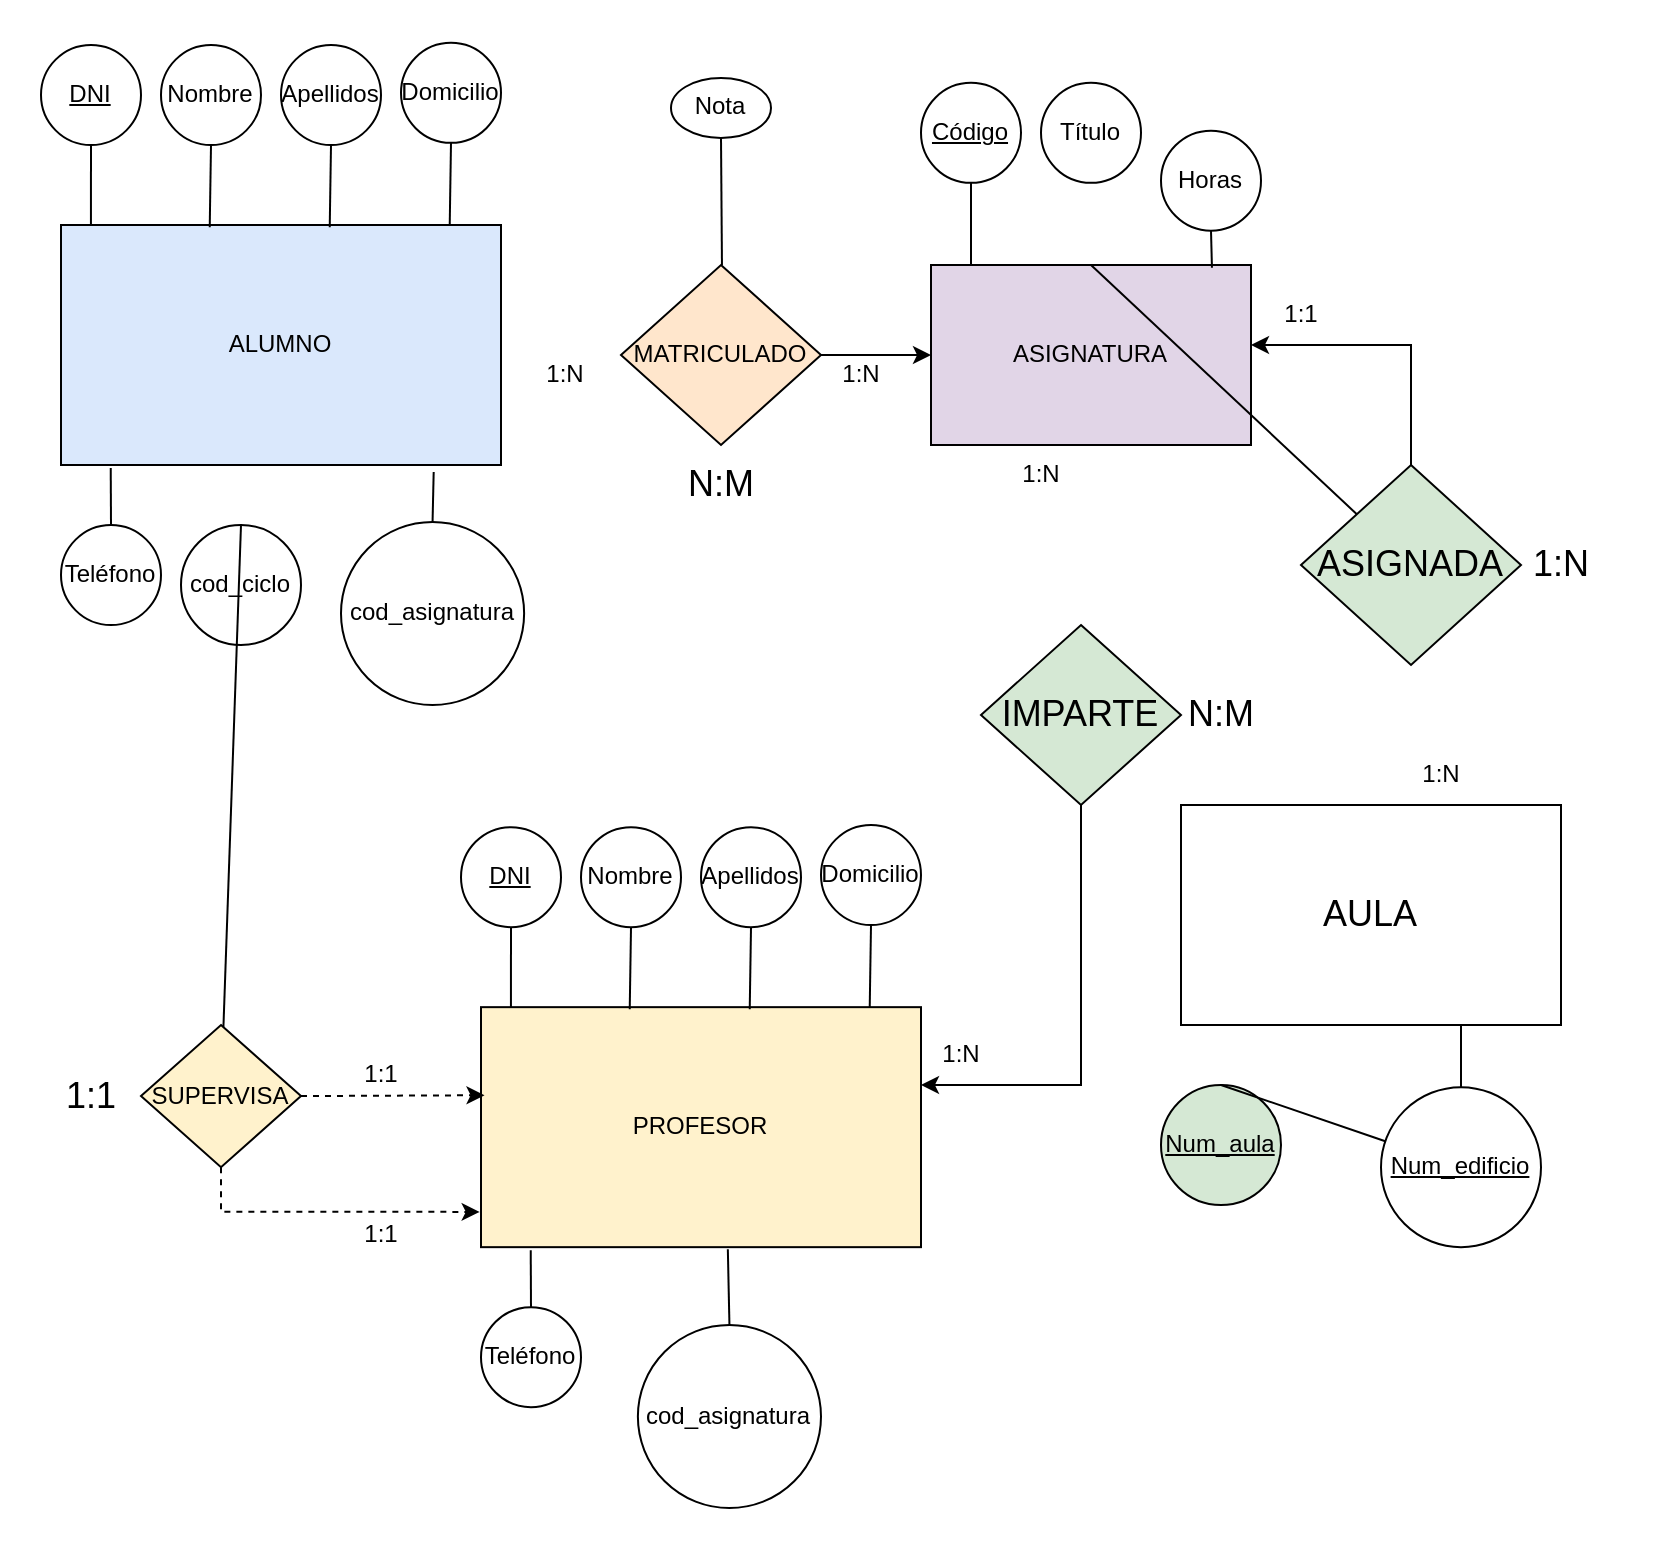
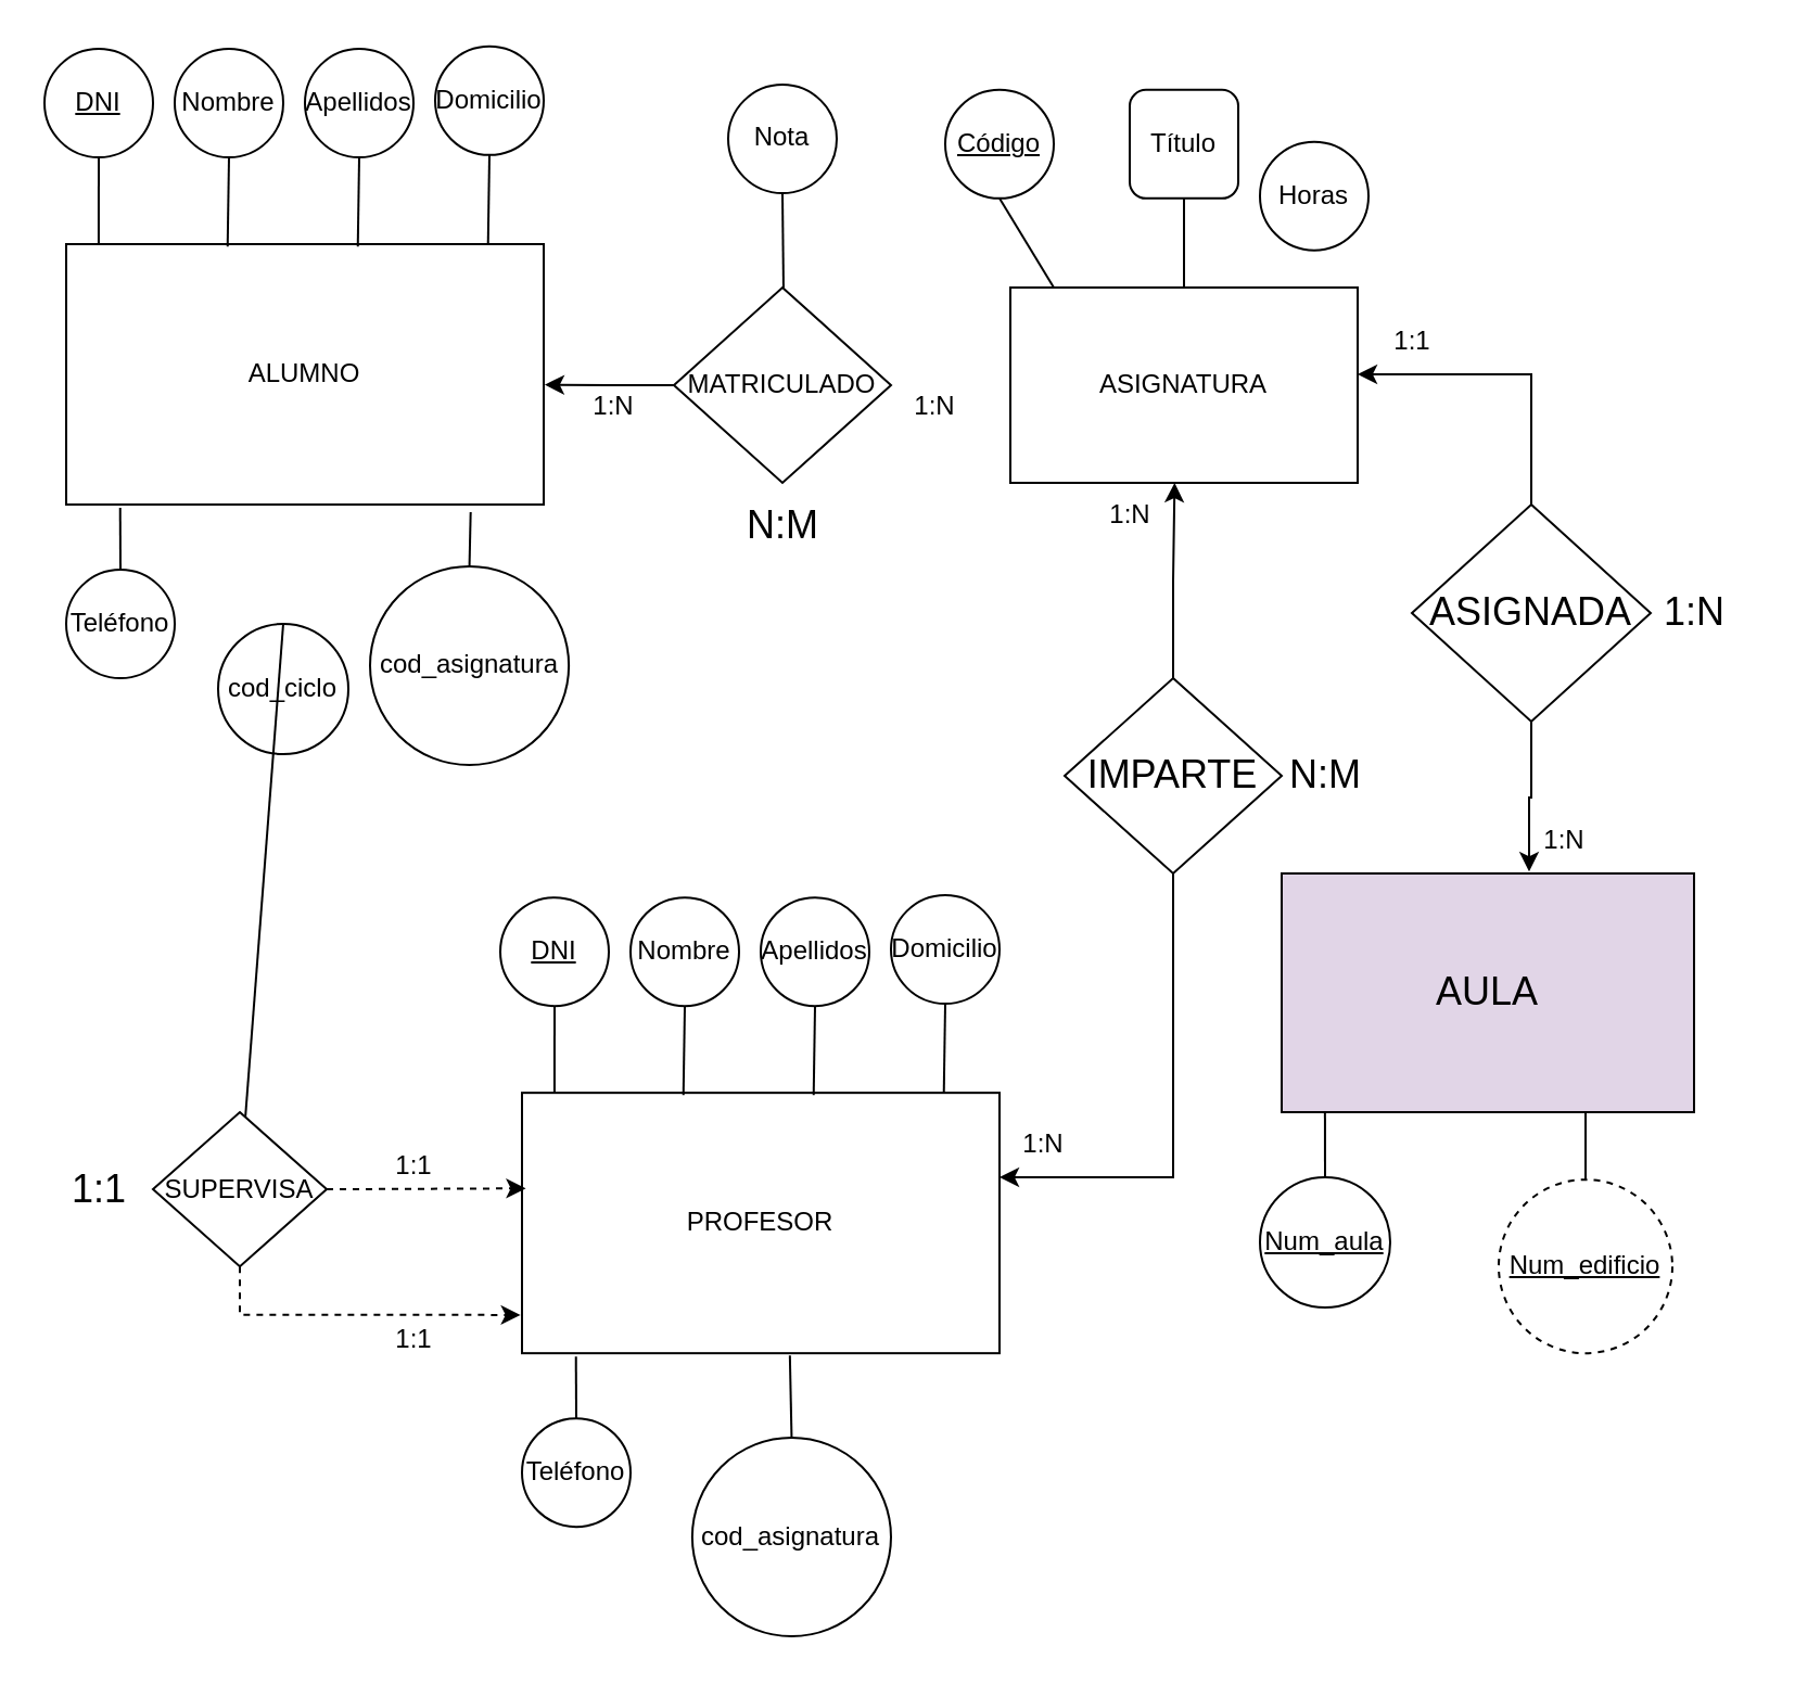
- <mxCell id="47" value="Nota" style="ellipse;whiteSpace=wrap;html=1;aspect=fixed;" vertex="1" parent="1"><mxGeometry x="335" y="38.49" width="50" height="30" as="geometry" /></mxCell>
+ <mxCell id="47" value="Nota" style="ellipse;whiteSpace=wrap;html=1;aspect=fixed;" vertex="1" parent="1"><mxGeometry x="335" y="38.49" width="50" height="50" as="geometry" /></mxCell>
- <mxCell id="35" value="&lt;u&gt;Código&lt;/u&gt;" style="ellipse;whiteSpace=wrap;html=1;aspect=fixed;" vertex="1" parent="1"><mxGeometry x="460" y="40.92" width="50" height="50" as="geometry" /></mxCell>
+ <mxCell id="35" value="&lt;u&gt;Código&lt;/u&gt;" style="ellipse;whiteSpace=wrap;html=1;aspect=fixed;" vertex="1" parent="1"><mxGeometry x="435" y="40.92" width="50" height="50" as="geometry" /></mxCell>
- <mxCell id="37" value="Título" style="ellipse;whiteSpace=wrap;html=1;aspect=fixed;" vertex="1" parent="1"><mxGeometry x="520" y="40.92" width="50" height="50" as="geometry" /></mxCell>
+ <mxCell id="37" value="Título" style="whiteSpace=wrap;html=1;aspect=fixed;rounded=1;" vertex="1" parent="1"><mxGeometry x="520" y="40.92" width="50" height="50" as="geometry" /></mxCell>
- <mxCell id="40" value="" style="endArrow=none;html=1;rounded=0;entryX=0.5;entryY=1;entryDx=0;entryDy=0;exitX=0.878;exitY=0.015;exitDx=0;exitDy=0;exitPerimeter=0;" edge="1" parent="1" target="39" source="34"><mxGeometry width="50" height="50" relative="1" as="geometry"><mxPoint x="604.36" y="130.92" as="sourcePoint" /><mxPoint x="650" y="99.84" as="targetPoint" /></mxGeometry></mxCell>
- <mxCell id="2" value="ALUMNO" style="rounded=0;whiteSpace=wrap;html=1;fillColor=#dae8fc;" vertex="1" parent="1"><mxGeometry x="30" y="112" width="220" height="120" as="geometry" /></mxCell>
+ <mxCell id="2" value="ALUMNO" style="rounded=0;whiteSpace=wrap;html=1;" vertex="1" parent="1"><mxGeometry x="30" y="112" width="220" height="120" as="geometry" /></mxCell>
+ <mxCell id="41" style="edgeStyle=orthogonalEdgeStyle;rounded=0;orthogonalLoop=1;jettySize=auto;html=1;exitX=0;exitY=0.5;exitDx=0;exitDy=0;entryX=1.002;entryY=0.54;entryDx=0;entryDy=0;entryPerimeter=0;" edge="1" parent="1" source="43" target="2"><mxGeometry relative="1" as="geometry" /></mxCell>
- <mxCell id="43" value="MATRICULADO" style="rhombus;whiteSpace=wrap;html=1;fillColor=#ffe6cc;" vertex="1" parent="1"><mxGeometry x="310" y="132" width="100" height="90" as="geometry" /></mxCell>
+ <mxCell id="43" value="MATRICULADO" style="rhombus;whiteSpace=wrap;html=1;" vertex="1" parent="1"><mxGeometry x="310" y="132" width="100" height="90" as="geometry" /></mxCell>
- <mxCell id="42" style="edgeStyle=orthogonalEdgeStyle;rounded=0;orthogonalLoop=1;jettySize=auto;html=1;entryX=0;entryY=0.5;entryDx=0;entryDy=0;" edge="1" parent="1" source="43" target="34"><mxGeometry relative="1" as="geometry" /></mxCell>
- <mxCell id="34" value="ASIGNATURA" style="rounded=0;whiteSpace=wrap;html=1;fillColor=#e1d5e7;" vertex="1" parent="1"><mxGeometry x="465" y="132" width="160" height="90" as="geometry" /></mxCell>
+ <mxCell id="34" value="ASIGNATURA" style="rounded=0;whiteSpace=wrap;html=1;" vertex="1" parent="1"><mxGeometry x="465" y="132" width="160" height="90" as="geometry" /></mxCell>
- <mxCell id="38" value="" style="endArrow=none;html=1;rounded=0;exitX=0.5;exitY=0;exitDx=0;exitDy=0;" edge="1" parent="1" target="63" source="34"><mxGeometry width="50" height="50" relative="1" as="geometry"><mxPoint x="544.36" y="132" as="sourcePoint" /><mxPoint x="590" y="100.92" as="targetPoint" /></mxGeometry></mxCell>
+ <mxCell id="38" value="" style="endArrow=none;html=1;rounded=0;entryX=0.5;entryY=1;entryDx=0;entryDy=0;exitX=0.5;exitY=0;exitDx=0;exitDy=0;" edge="1" parent="1" target="37" source="34"><mxGeometry width="50" height="50" relative="1" as="geometry"><mxPoint x="544.36" y="132" as="sourcePoint" /><mxPoint x="590" y="100.92" as="targetPoint" /></mxGeometry></mxCell>
+ <mxCell id="51" style="edgeStyle=orthogonalEdgeStyle;rounded=0;orthogonalLoop=1;jettySize=auto;html=1;exitX=0.5;exitY=0;exitDx=0;exitDy=0;entryX=0.473;entryY=1;entryDx=0;entryDy=0;entryPerimeter=0;fontSize=18;" edge="1" parent="1" source="52" target="34"><mxGeometry relative="1" as="geometry" /></mxCell>
- <mxCell id="63" value="ASIGNADA" style="rhombus;whiteSpace=wrap;html=1;fontSize=18;fillColor=#d5e8d4;" vertex="1" parent="1"><mxGeometry x="650" y="232" width="110" height="100" as="geometry" /></mxCell>
+ <mxCell id="63" value="ASIGNADA" style="rhombus;whiteSpace=wrap;html=1;fontSize=18;" vertex="1" parent="1"><mxGeometry x="650" y="232" width="110" height="100" as="geometry" /></mxCell>
- <mxCell id="13" value="cod_ciclo" style="ellipse;whiteSpace=wrap;html=1;aspect=fixed;" vertex="1" parent="1"><mxGeometry x="90" y="262" width="60" height="60" as="geometry" /></mxCell>
+ <mxCell id="13" value="cod_ciclo" style="ellipse;whiteSpace=wrap;html=1;aspect=fixed;" vertex="1" parent="1"><mxGeometry x="100" y="287" width="60" height="60" as="geometry" /></mxCell>
- <mxCell id="52" value="IMPARTE" style="rhombus;whiteSpace=wrap;html=1;fontSize=18;fillColor=#d5e8d4;" vertex="1" parent="1"><mxGeometry x="490" y="312" width="100" height="90" as="geometry" /></mxCell>
+ <mxCell id="52" value="IMPARTE" style="rhombus;whiteSpace=wrap;html=1;fontSize=18;" vertex="1" parent="1"><mxGeometry x="490" y="312" width="100" height="90" as="geometry" /></mxCell>
+ <mxCell id="62" style="edgeStyle=orthogonalEdgeStyle;rounded=0;orthogonalLoop=1;jettySize=auto;html=1;entryX=0.6;entryY=-0.008;entryDx=0;entryDy=0;entryPerimeter=0;fontSize=18;" edge="1" parent="1" source="63" target="57"><mxGeometry relative="1" as="geometry" /></mxCell>
- <mxCell id="57" value="AULA" style="rounded=0;whiteSpace=wrap;html=1;fontSize=18;" vertex="1" parent="1"><mxGeometry x="590" y="402" width="190" height="110" as="geometry" /></mxCell>
+ <mxCell id="57" value="AULA" style="rounded=0;whiteSpace=wrap;html=1;fontSize=18;fillColor=#e1d5e7;" vertex="1" parent="1"><mxGeometry x="590" y="402" width="190" height="110" as="geometry" /></mxCell>
- <mxCell id="31" value="SUPERVISA" style="rhombus;whiteSpace=wrap;html=1;fillColor=#fff2cc;" vertex="1" parent="1"><mxGeometry x="70" y="512" width="80" height="71.08" as="geometry" /></mxCell>
+ <mxCell id="31" value="SUPERVISA" style="rhombus;whiteSpace=wrap;html=1;" vertex="1" parent="1"><mxGeometry x="70" y="512" width="80" height="71.08" as="geometry" /></mxCell>
- <mxCell id="59" value="" style="endArrow=none;html=1;rounded=0;exitX=0.5;exitY=0;exitDx=0;exitDy=0;" edge="1" parent="1" source="58" target="60"><mxGeometry width="50" height="50" relative="1" as="geometry"><mxPoint x="679.36" y="623.08" as="sourcePoint" /><mxPoint x="610" y="512" as="targetPoint" /></mxGeometry></mxCell>
+ <mxCell id="59" value="" style="endArrow=none;html=1;rounded=0;exitX=0.5;exitY=0;exitDx=0;exitDy=0;entryX=0.105;entryY=1.003;entryDx=0;entryDy=0;entryPerimeter=0;" edge="1" parent="1" source="58" target="57"><mxGeometry width="50" height="50" relative="1" as="geometry"><mxPoint x="679.36" y="623.08" as="sourcePoint" /><mxPoint x="610" y="512" as="targetPoint" /></mxGeometry></mxCell>
- <mxCell id="17" value="PROFESOR" style="rounded=0;whiteSpace=wrap;html=1;fillColor=#fff2cc;" vertex="1" parent="1"><mxGeometry x="240" y="503.08" width="220" height="120" as="geometry" /></mxCell>
+ <mxCell id="17" value="PROFESOR" style="rounded=0;whiteSpace=wrap;html=1;" vertex="1" parent="1"><mxGeometry x="240" y="503.08" width="220" height="120" as="geometry" /></mxCell>
- <mxCell id="58" value="&lt;u&gt;Num_aula&lt;/u&gt;" style="ellipse;whiteSpace=wrap;html=1;aspect=fixed;fillColor=#d5e8d4;" vertex="1" parent="1"><mxGeometry x="580" y="542" width="60" height="60" as="geometry" /></mxCell>
+ <mxCell id="58" value="&lt;u&gt;Num_aula&lt;/u&gt;" style="ellipse;whiteSpace=wrap;html=1;aspect=fixed;" vertex="1" parent="1"><mxGeometry x="580" y="542" width="60" height="60" as="geometry" /></mxCell>
- <mxCell id="60" value="&lt;u&gt;Num_edificio&lt;/u&gt;" style="ellipse;whiteSpace=wrap;html=1;aspect=fixed;" vertex="1" parent="1"><mxGeometry x="690" y="543.08" width="80" height="80" as="geometry" /></mxCell>
+ <mxCell id="60" value="&lt;u&gt;Num_edificio&lt;/u&gt;" style="ellipse;whiteSpace=wrap;html=1;aspect=fixed;dashed=1;" vertex="1" parent="1"><mxGeometry x="690" y="543.08" width="80" height="80" as="geometry" /></mxCell>
